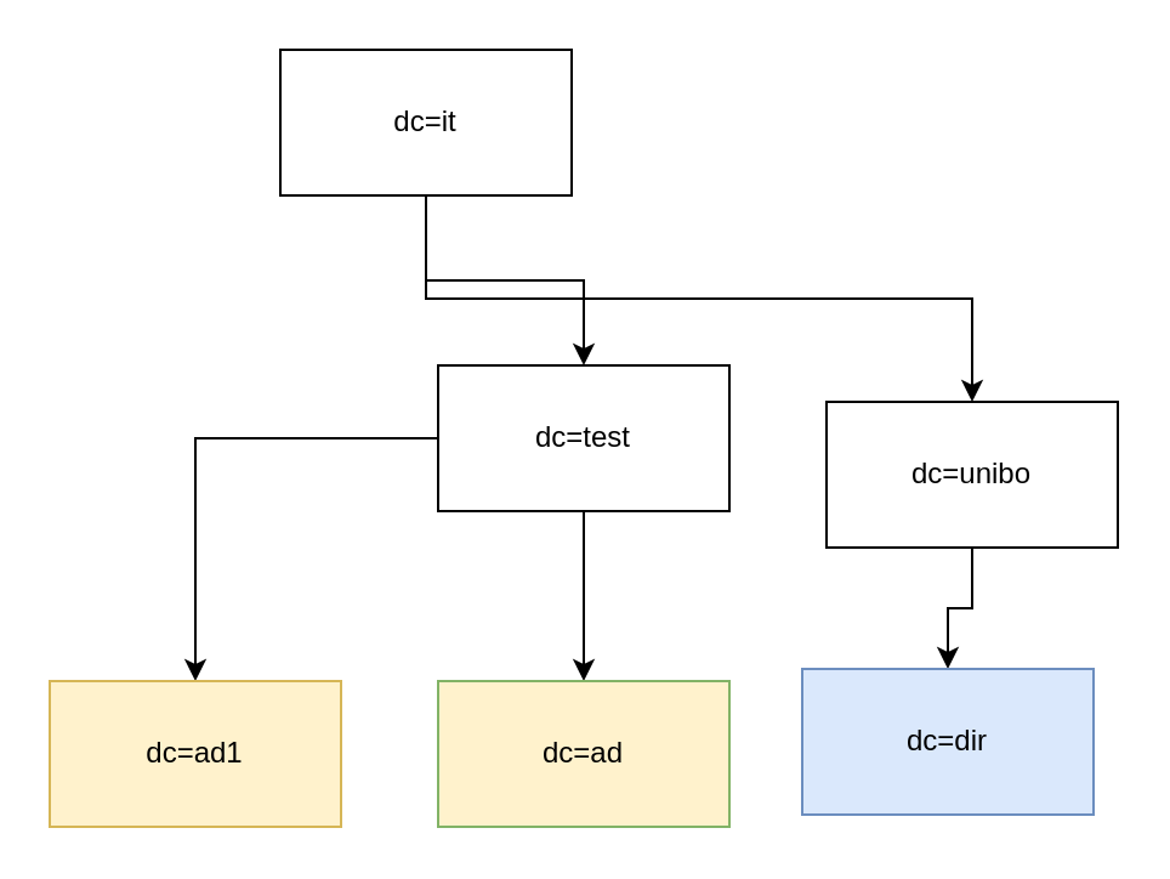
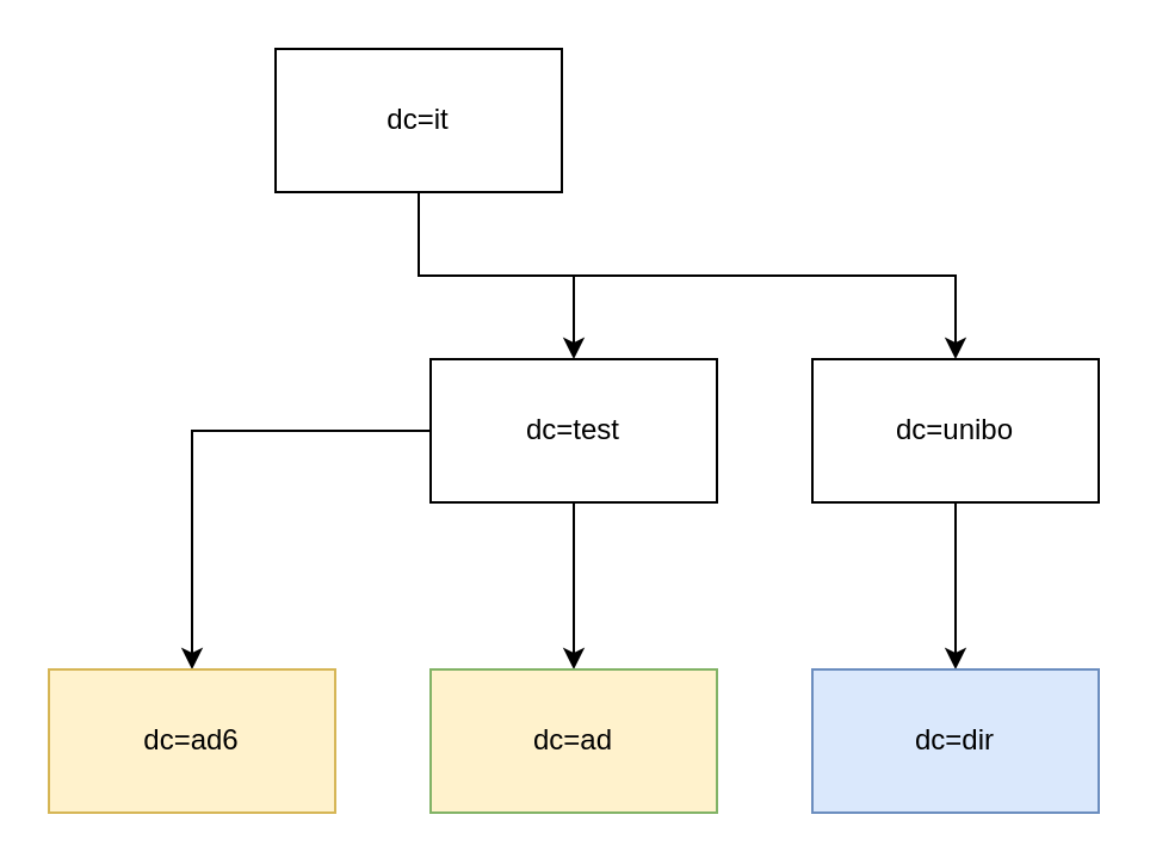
- <mxCell id="10" value="dc=unibo" style="rounded=0;whiteSpace=wrap;html=1;" vertex="1" parent="1"><mxGeometry x="340" y="165" width="120" height="60" as="geometry" /></mxCell>
+ <mxCell id="10" value="dc=unibo" style="rounded=0;whiteSpace=wrap;html=1;" vertex="1" parent="1"><mxGeometry x="340" y="150" width="120" height="60" as="geometry" /></mxCell>
- <mxCell id="11" value="dc=dir" style="rounded=0;whiteSpace=wrap;html=1;fillColor=#dae8fc;strokeColor=#6c8ebf;" vertex="1" parent="1"><mxGeometry x="330" y="275" width="120" height="60" as="geometry" /></mxCell>
+ <mxCell id="11" value="dc=dir" style="rounded=0;whiteSpace=wrap;html=1;fillColor=#dae8fc;strokeColor=#6c8ebf;" vertex="1" parent="1"><mxGeometry x="340" y="280" width="120" height="60" as="geometry" /></mxCell>
- <mxCell id="12" value="dc=ad1" style="rounded=0;whiteSpace=wrap;html=1;fillColor=#fff2cc;strokeColor=#d6b656;" vertex="1" parent="1"><mxGeometry x="20" y="280" width="120" height="60" as="geometry" /></mxCell>
+ <mxCell id="12" value="dc=ad6" style="rounded=0;whiteSpace=wrap;html=1;fillColor=#fff2cc;strokeColor=#d6b656;" vertex="1" parent="1"><mxGeometry x="20" y="280" width="120" height="60" as="geometry" /></mxCell>
